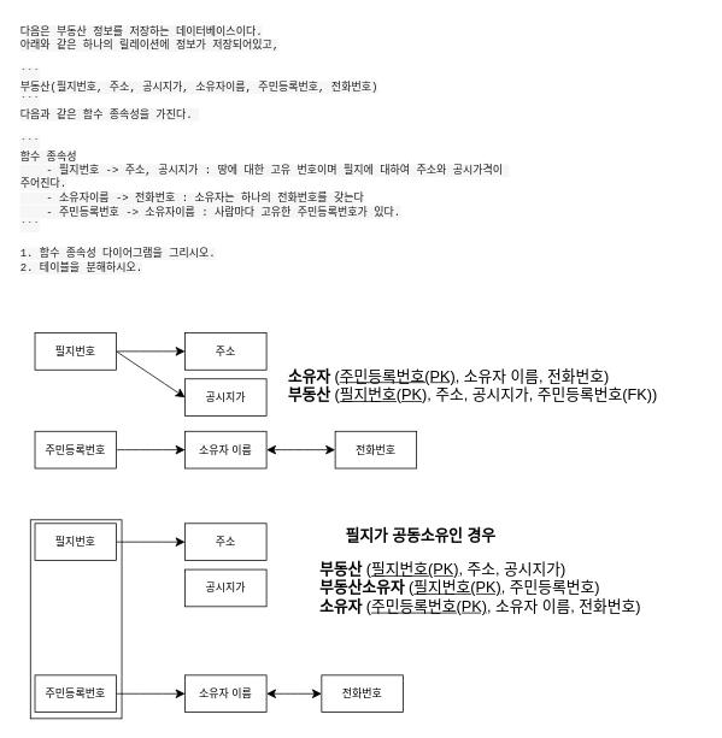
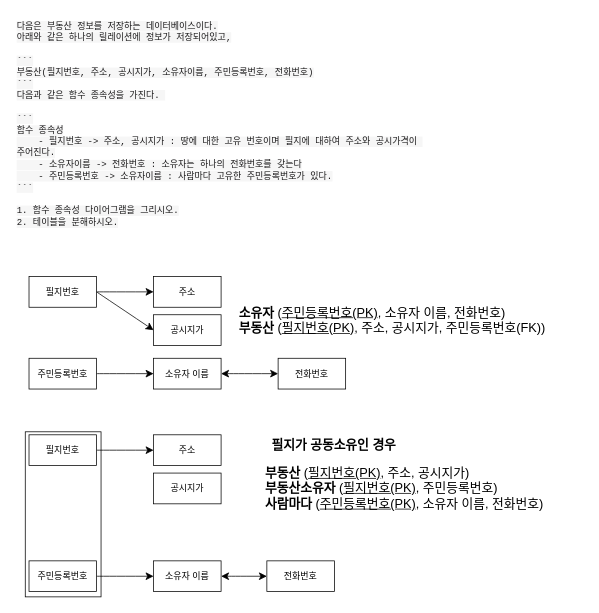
- <mxCell id="23" value="필지가 공동소유인 경우" style="text;html=1;align=center;verticalAlign=middle;resizable=0;points=[];autosize=1;strokeColor=none;fillColor=none;fontStyle=1;fontSize=17;" vertex="1" parent="1"><mxGeometry x="364" y="579" width="200" height="30" as="geometry" /></mxCell>
+ <mxCell id="23" value="필지가 공동소유인 경우" style="text;html=1;align=center;verticalAlign=middle;resizable=0;points=[];autosize=1;strokeColor=none;fillColor=none;fontStyle=1;fontSize=17;" vertex="1" parent="1"><mxGeometry x="344" y="579" width="200" height="30" as="geometry" /></mxCell>
- <mxCell id="24" value="&lt;div&gt;&lt;b&gt;부동산&lt;/b&gt;&amp;nbsp;(&lt;u&gt;필지번호(PK)&lt;/u&gt;, 주소, 공시지가)&lt;b&gt;&lt;br&gt;&lt;/b&gt;&lt;/div&gt;&lt;div&gt;&lt;b&gt;부동산소유자&amp;nbsp;&lt;/b&gt;(&lt;u&gt;필지번호(PK)&lt;/u&gt;, 주민등록번호)&lt;/div&gt;&lt;b&gt;소유자&lt;/b&gt; (&lt;u&gt;주민등록번호(PK)&lt;/u&gt;, 소유자 이름, 전화번호)" style="text;html=1;align=left;verticalAlign=middle;resizable=0;points=[];autosize=1;strokeColor=none;fillColor=none;fontSize=17;" vertex="1" parent="1"><mxGeometry x="351" y="615.5" width="400" height="70" as="geometry" /></mxCell>
+ <mxCell id="24" value="&lt;div&gt;&lt;b&gt;부동산&lt;/b&gt;&amp;nbsp;(&lt;u&gt;필지번호(PK)&lt;/u&gt;, 주소, 공시지가)&lt;b&gt;&lt;br&gt;&lt;/b&gt;&lt;/div&gt;&lt;div&gt;&lt;b&gt;부동산소유자&amp;nbsp;&lt;/b&gt;(&lt;u&gt;필지번호(PK)&lt;/u&gt;, 주민등록번호)&lt;/div&gt;&lt;b&gt;사람마다&lt;/b&gt; (&lt;u&gt;주민등록번호(PK)&lt;/u&gt;, 소유자 이름, 전화번호)" style="text;html=1;align=left;verticalAlign=middle;resizable=0;points=[];autosize=1;strokeColor=none;fillColor=none;fontSize=17;" vertex="1" parent="1"><mxGeometry x="351" y="615.5" width="400" height="70" as="geometry" /></mxCell>
